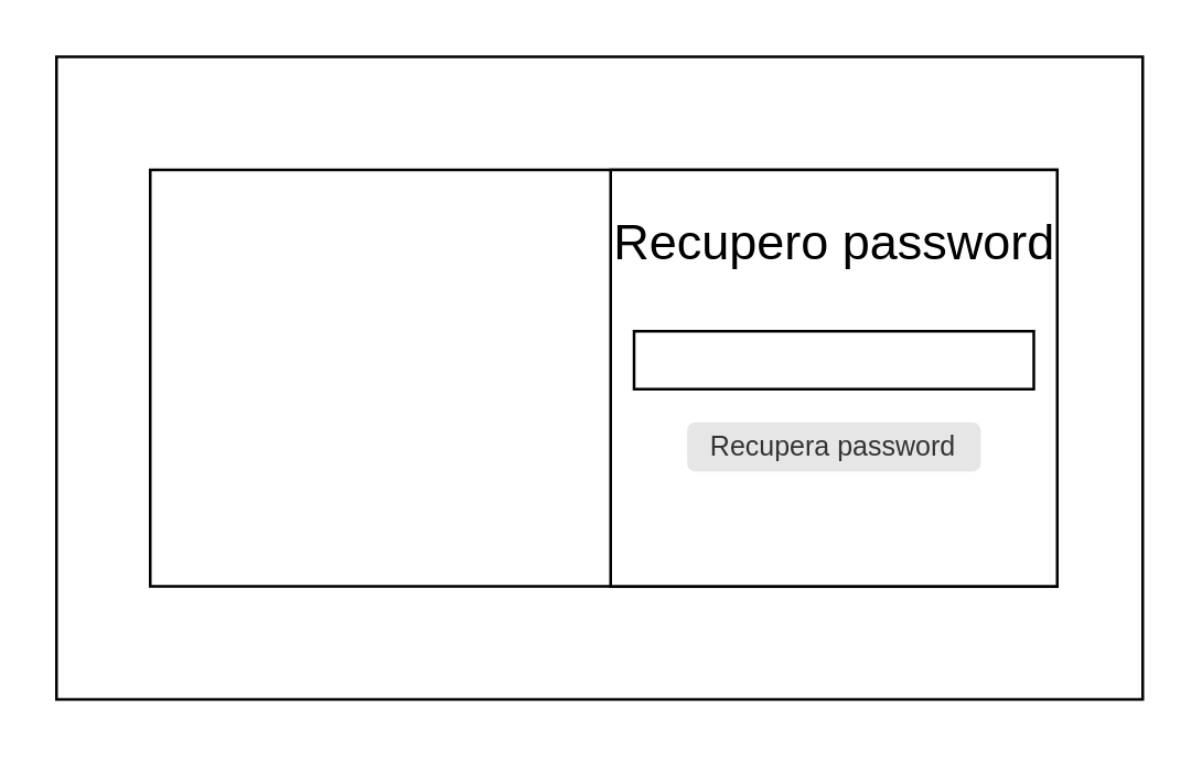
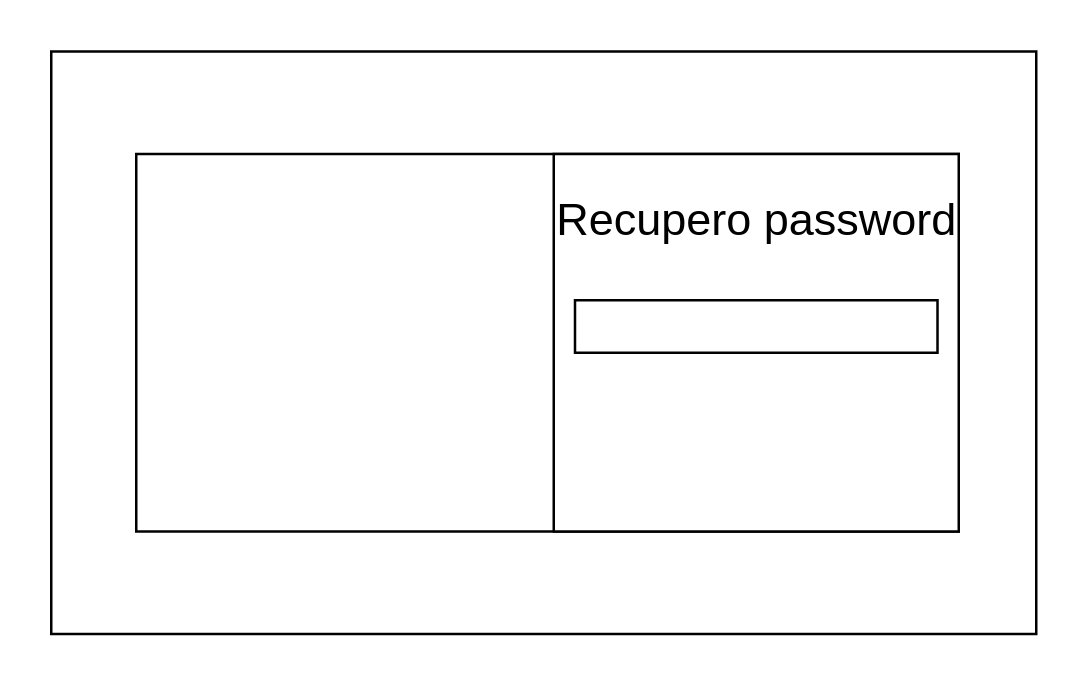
- <mxCell id="7" value="Recupera password" style="rounded=1;html=1;shadow=0;dashed=0;whiteSpace=wrap;fontSize=10;fillColor=#E6E6E6;align=center;strokeColor=#E6E6E6;fontColor=#333333;" vertex="1" parent="1"><mxGeometry x="249.25" y="153" width="105.5" height="16.88" as="geometry" /></mxCell>
